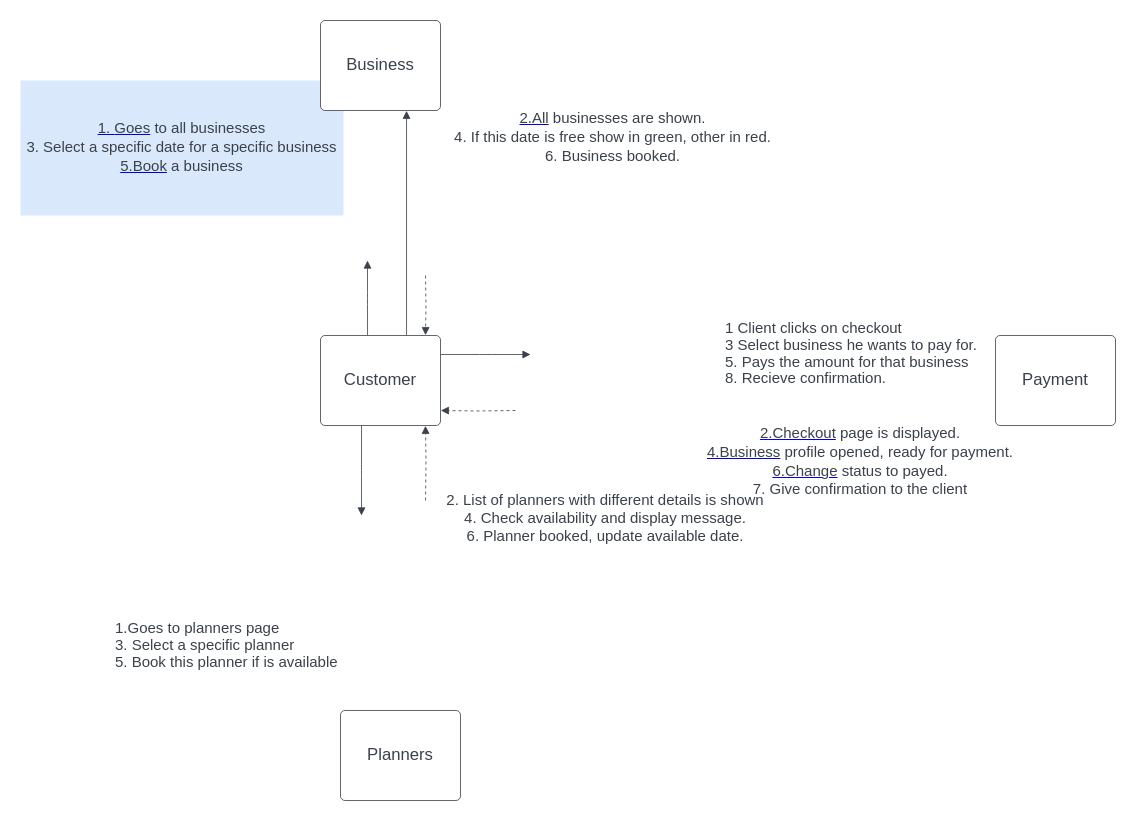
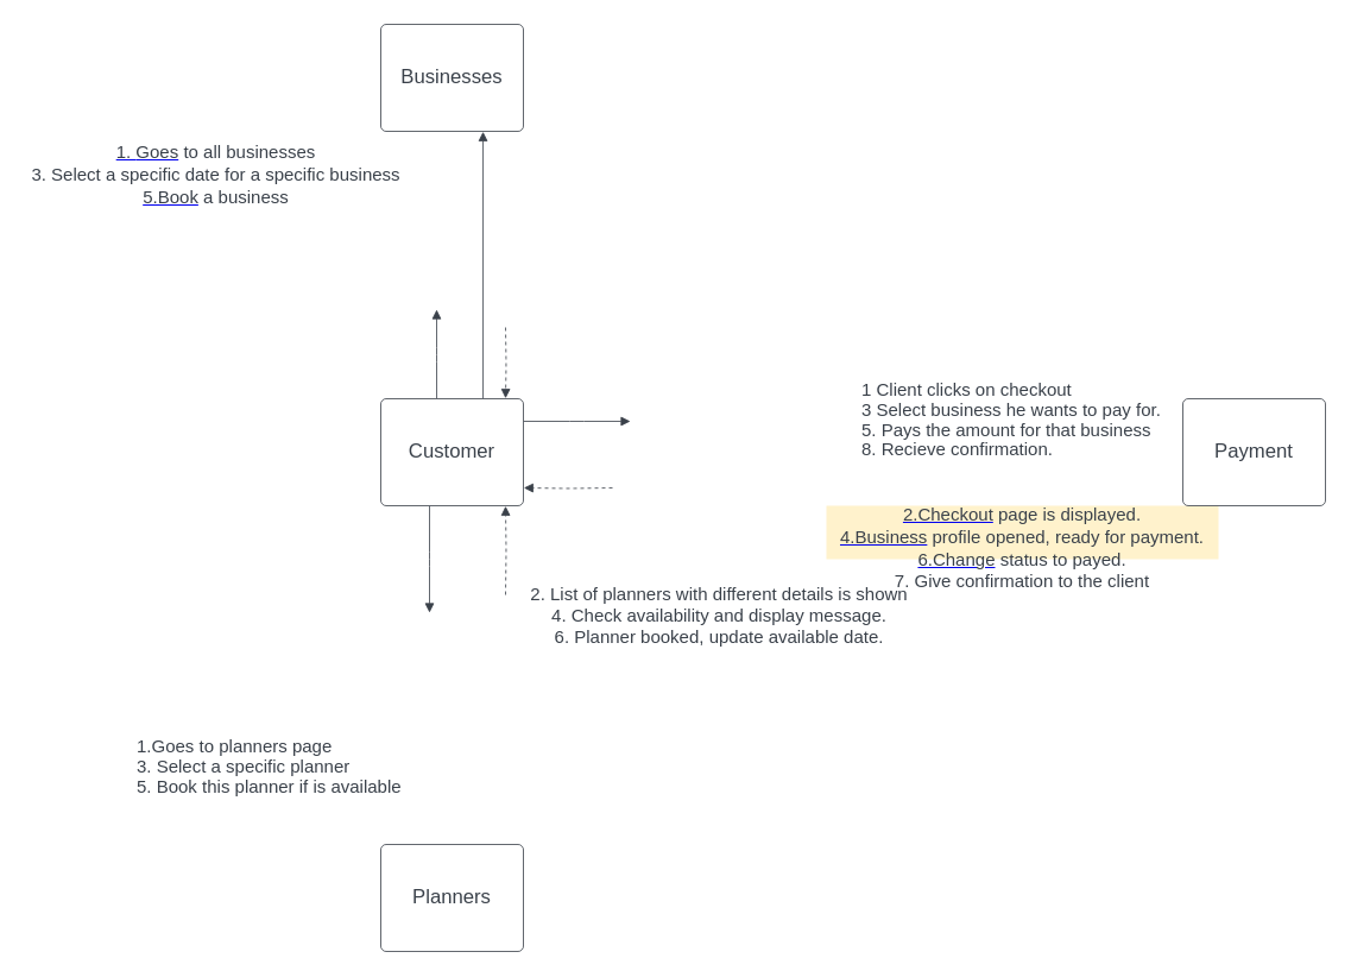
- <mxCell id="9" value="Business" style="html=1;overflow=block;blockSpacing=1;whiteSpace=wrap;fontSize=16.7;fontColor=#3a414a;spacing=3.8;strokeColor=#3a414a;strokeOpacity=100;rounded=1;absoluteArcSize=1;arcSize=9;strokeWidth=0.8;" vertex="1" parent="1"><mxGeometry x="320" y="20" width="120" height="90" as="geometry" /></mxCell>
+ <mxCell id="9" value="Businesses" style="html=1;overflow=block;blockSpacing=1;whiteSpace=wrap;fontSize=16.7;fontColor=#3a414a;spacing=3.8;strokeColor=#3a414a;strokeOpacity=100;rounded=1;absoluteArcSize=1;arcSize=9;strokeWidth=0.8;" vertex="1" parent="1"><mxGeometry x="320" y="20" width="120" height="90" as="geometry" /></mxCell>
- <mxCell id="3" value="&lt;div style=&quot;display: flex; justify-content: center; text-align: center; align-items: baseline; font-size: 0; line-height: 1.25;margin-top: -2px;&quot;&gt;&lt;span&gt;&lt;a href=&quot;http://2.All&quot;&gt;&lt;span style=&quot;font-size:15px;color:#3a414a;&quot;&gt;2.All&lt;/span&gt;&lt;/a&gt;&lt;span style=&quot;font-size:15px;color:#3a414a;&quot;&gt; businesses are shown.&#10;4. If this date is free show in green, other in red.&#10;6. Business booked.&lt;/span&gt;&lt;/span&gt;&lt;/div&gt;" style="html=1;overflow=block;blockSpacing=1;whiteSpace=wrap;fontSize=13;spacing=0;fillColor=#ffffff;strokeWidth=1.5;strokeColor=none;" vertex="1" parent="1"><mxGeometry x="410" y="110" width="405" height="45" as="geometry" /></mxCell>
- <mxCell id="7" value="&lt;div style=&quot;display: flex; justify-content: center; text-align: center; align-items: baseline; font-size: 0; line-height: 1.25;margin-top: -2px;&quot;&gt;&lt;span&gt;&lt;a href=&quot;http://1.Goes&quot;&gt;&lt;span style=&quot;font-size:15px;color:#3a414a;&quot;&gt;1. &lt;/span&gt;&lt;/a&gt;&lt;a href=&quot;http://1.Goes&quot;&gt;&lt;span style=&quot;font-size:15px;color:#3a414a;&quot;&gt;Goes&lt;/span&gt;&lt;/a&gt;&lt;span style=&quot;font-size:15px;color:#3a414a;&quot;&gt; to all businesses&#10;3. Select a specific date for a specific business&#10;&lt;/span&gt;&lt;a href=&quot;http://5.Book&quot;&gt;&lt;span style=&quot;font-size:15px;color:#3a414a;&quot;&gt;5.Book&lt;/span&gt;&lt;/a&gt;&lt;span style=&quot;font-size:15px;color:#3a414a;&quot;&gt; a business&#10;&lt;/span&gt;&lt;/span&gt;&lt;/div&gt;" style="html=1;overflow=block;blockSpacing=1;whiteSpace=wrap;fontSize=13;spacing=0;fillColor=#dae8fc;strokeWidth=1.5;strokeColor=none;" vertex="1" parent="1"><mxGeometry x="20" y="80" width="323" height="135" as="geometry" /></mxCell>
+ <mxCell id="7" value="&lt;div style=&quot;display: flex; justify-content: center; text-align: center; align-items: baseline; font-size: 0; line-height: 1.25;margin-top: -2px;&quot;&gt;&lt;span&gt;&lt;a href=&quot;http://1.Goes&quot;&gt;&lt;span style=&quot;font-size:15px;color:#3a414a;&quot;&gt;1. &lt;/span&gt;&lt;/a&gt;&lt;a href=&quot;http://1.Goes&quot;&gt;&lt;span style=&quot;font-size:15px;color:#3a414a;&quot;&gt;Goes&lt;/span&gt;&lt;/a&gt;&lt;span style=&quot;font-size:15px;color:#3a414a;&quot;&gt; to all businesses&#10;3. Select a specific date for a specific business&#10;&lt;/span&gt;&lt;a href=&quot;http://5.Book&quot;&gt;&lt;span style=&quot;font-size:15px;color:#3a414a;&quot;&gt;5.Book&lt;/span&gt;&lt;/a&gt;&lt;span style=&quot;font-size:15px;color:#3a414a;&quot;&gt; a business&#10;&lt;/span&gt;&lt;/span&gt;&lt;/div&gt;" style="html=1;overflow=block;blockSpacing=1;whiteSpace=wrap;fontSize=13;spacing=0;fillColor=#ffffff;strokeWidth=1.5;strokeColor=none;" vertex="1" parent="1"><mxGeometry x="20" y="80" width="323" height="135" as="geometry" /></mxCell>
- <mxCell id="6" value="&lt;div style=&quot;display: flex; justify-content: center; text-align: center; align-items: baseline; font-size: 0; line-height: 1.25;margin-top: -2px;&quot;&gt;&lt;span&gt;&lt;a href=&quot;http://2.Checkout&quot;&gt;&lt;span style=&quot;font-size:15px;color:#3a414a;&quot;&gt;2.Checkout&lt;/span&gt;&lt;/a&gt;&lt;span style=&quot;font-size:15px;color:#3a414a;&quot;&gt; page is displayed.&#10;&lt;/span&gt;&lt;a href=&quot;http://4.Business&quot;&gt;&lt;span style=&quot;font-size:15px;color:#3a414a;&quot;&gt;4.Business&lt;/span&gt;&lt;/a&gt;&lt;span style=&quot;font-size:15px;color:#3a414a;&quot;&gt; profile opened, ready for payment.  &#10;&lt;/span&gt;&lt;a href=&quot;http://6.Change&quot;&gt;&lt;span style=&quot;font-size:15px;color:#3a414a;&quot;&gt;6.Change&lt;/span&gt;&lt;/a&gt;&lt;span style=&quot;font-size:15px;color:#3a414a;&quot;&gt; status to payed.&#10;7. Give confirmation to the client&lt;/span&gt;&lt;/span&gt;&lt;/div&gt;" style="html=1;overflow=block;blockSpacing=1;whiteSpace=wrap;fontSize=13;spacing=0;fillColor=#ffffff;strokeWidth=1.5;strokeColor=none;" vertex="1" parent="1"><mxGeometry x="695" y="425" width="330" height="45" as="geometry" /></mxCell>
+ <mxCell id="6" value="&lt;div style=&quot;display: flex; justify-content: center; text-align: center; align-items: baseline; font-size: 0; line-height: 1.25;margin-top: -2px;&quot;&gt;&lt;span&gt;&lt;a href=&quot;http://2.Checkout&quot;&gt;&lt;span style=&quot;font-size:15px;color:#3a414a;&quot;&gt;2.Checkout&lt;/span&gt;&lt;/a&gt;&lt;span style=&quot;font-size:15px;color:#3a414a;&quot;&gt; page is displayed.&#10;&lt;/span&gt;&lt;a href=&quot;http://4.Business&quot;&gt;&lt;span style=&quot;font-size:15px;color:#3a414a;&quot;&gt;4.Business&lt;/span&gt;&lt;/a&gt;&lt;span style=&quot;font-size:15px;color:#3a414a;&quot;&gt; profile opened, ready for payment.  &#10;&lt;/span&gt;&lt;a href=&quot;http://6.Change&quot;&gt;&lt;span style=&quot;font-size:15px;color:#3a414a;&quot;&gt;6.Change&lt;/span&gt;&lt;/a&gt;&lt;span style=&quot;font-size:15px;color:#3a414a;&quot;&gt; status to payed.&#10;7. Give confirmation to the client&lt;/span&gt;&lt;/span&gt;&lt;/div&gt;" style="html=1;overflow=block;blockSpacing=1;whiteSpace=wrap;fontSize=13;spacing=0;fillColor=#fff2cc;strokeWidth=1.5;strokeColor=none;" vertex="1" parent="1"><mxGeometry x="695" y="425" width="330" height="45" as="geometry" /></mxCell>
- <mxCell id="11" value="Planners" style="html=1;overflow=block;blockSpacing=1;whiteSpace=wrap;fontSize=16.7;fontColor=#3a414a;spacing=3.8;strokeColor=#3a414a;strokeOpacity=100;rounded=1;absoluteArcSize=1;arcSize=9;strokeWidth=0.8;" vertex="1" parent="1"><mxGeometry x="340" y="710" width="120" height="90" as="geometry" /></mxCell>
+ <mxCell id="11" value="Planners" style="html=1;overflow=block;blockSpacing=1;whiteSpace=wrap;fontSize=16.7;fontColor=#3a414a;spacing=3.8;strokeColor=#3a414a;strokeOpacity=100;rounded=1;absoluteArcSize=1;arcSize=9;strokeWidth=0.8;" vertex="1" parent="1"><mxGeometry x="320" y="710" width="120" height="90" as="geometry" /></mxCell>
